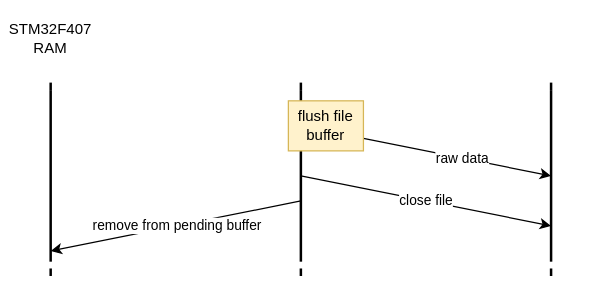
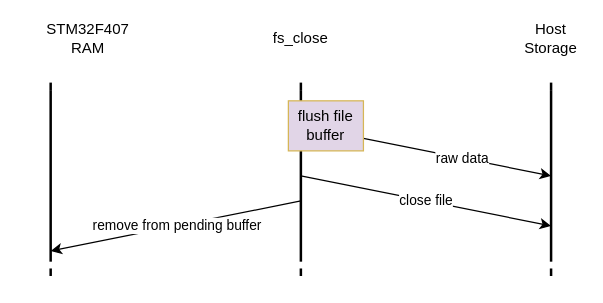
- <mxCell id="13" value="&lt;div align=&quot;center&quot;&gt;STM32F407&lt;/div&gt;&lt;div&gt;RAM&lt;/div&gt;" style="text;html=1;strokeColor=none;fillColor=none;align=center;verticalAlign=middle;whiteSpace=wrap;rounded=0;" parent="1" vertex="1"><mxGeometry x="20" y="20" width="40" height="20" as="geometry" /></mxCell>
+ <mxCell id="13" value="&lt;div align=&quot;center&quot;&gt;STM32F407&lt;/div&gt;&lt;div&gt;RAM&lt;/div&gt;" style="text;html=1;strokeColor=none;fillColor=none;align=center;verticalAlign=middle;whiteSpace=wrap;rounded=0;" parent="1" vertex="1"><mxGeometry x="50" y="20" width="40" height="20" as="geometry" /></mxCell>
+ <mxCell id="22" value="fs_close" style="text;html=1;strokeColor=none;fillColor=none;align=center;verticalAlign=middle;whiteSpace=wrap;rounded=0;" parent="1" vertex="1"><mxGeometry x="220" y="20" width="40" height="20" as="geometry" /></mxCell>
+ <mxCell id="6" value="&lt;div&gt;Host&lt;/div&gt;&lt;div&gt;Storage&lt;br&gt;&lt;/div&gt;" style="text;html=1;strokeColor=none;fillColor=none;align=center;verticalAlign=middle;whiteSpace=wrap;rounded=0;" parent="1" vertex="1"><mxGeometry x="420" y="20" width="40" height="20" as="geometry" /></mxCell>
- <mxCell id="23" value="&lt;div&gt;flush file&lt;/div&gt;&lt;div&gt;buffer&lt;br&gt;&lt;/div&gt;" style="rounded=0;whiteSpace=wrap;html=1;fillColor=#fff2cc;strokeColor=#d6b656;" vertex="1" parent="1"><mxGeometry x="230" y="80" width="60" height="40" as="geometry" /></mxCell>
+ <mxCell id="23" value="&lt;div&gt;flush file&lt;/div&gt;&lt;div&gt;buffer&lt;br&gt;&lt;/div&gt;" style="rounded=0;whiteSpace=wrap;html=1;fillColor=#e1d5e7;strokeColor=#d6b656;" vertex="1" parent="1"><mxGeometry x="230" y="80" width="60" height="40" as="geometry" /></mxCell>
